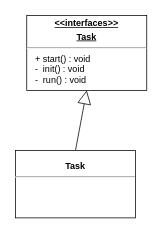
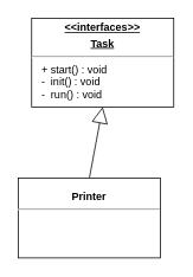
- <mxCell id="4" value="&lt;div align=&quot;center&quot;&gt;&lt;b&gt;&lt;br&gt;&lt;/b&gt;&lt;/div&gt;&lt;div align=&quot;center&quot;&gt;&lt;b&gt;Task&lt;/b&gt;&lt;/div&gt;&lt;hr&gt;" style="verticalAlign=top;align=left;overflow=fill;fontSize=12;fontFamily=Helvetica;html=1;" vertex="1" parent="1"><mxGeometry x="20" y="200" width="160" height="90" as="geometry" /></mxCell>
+ <mxCell id="4" value="&lt;div align=&quot;center&quot;&gt;&lt;b&gt;&lt;br&gt;&lt;/b&gt;&lt;/div&gt;&lt;div align=&quot;center&quot;&gt;&lt;b&gt;Printer&lt;/b&gt;&lt;/div&gt;&lt;hr&gt;" style="verticalAlign=top;align=left;overflow=fill;fontSize=12;fontFamily=Helvetica;html=1;" vertex="1" parent="1"><mxGeometry x="20" y="200" width="160" height="90" as="geometry" /></mxCell>
